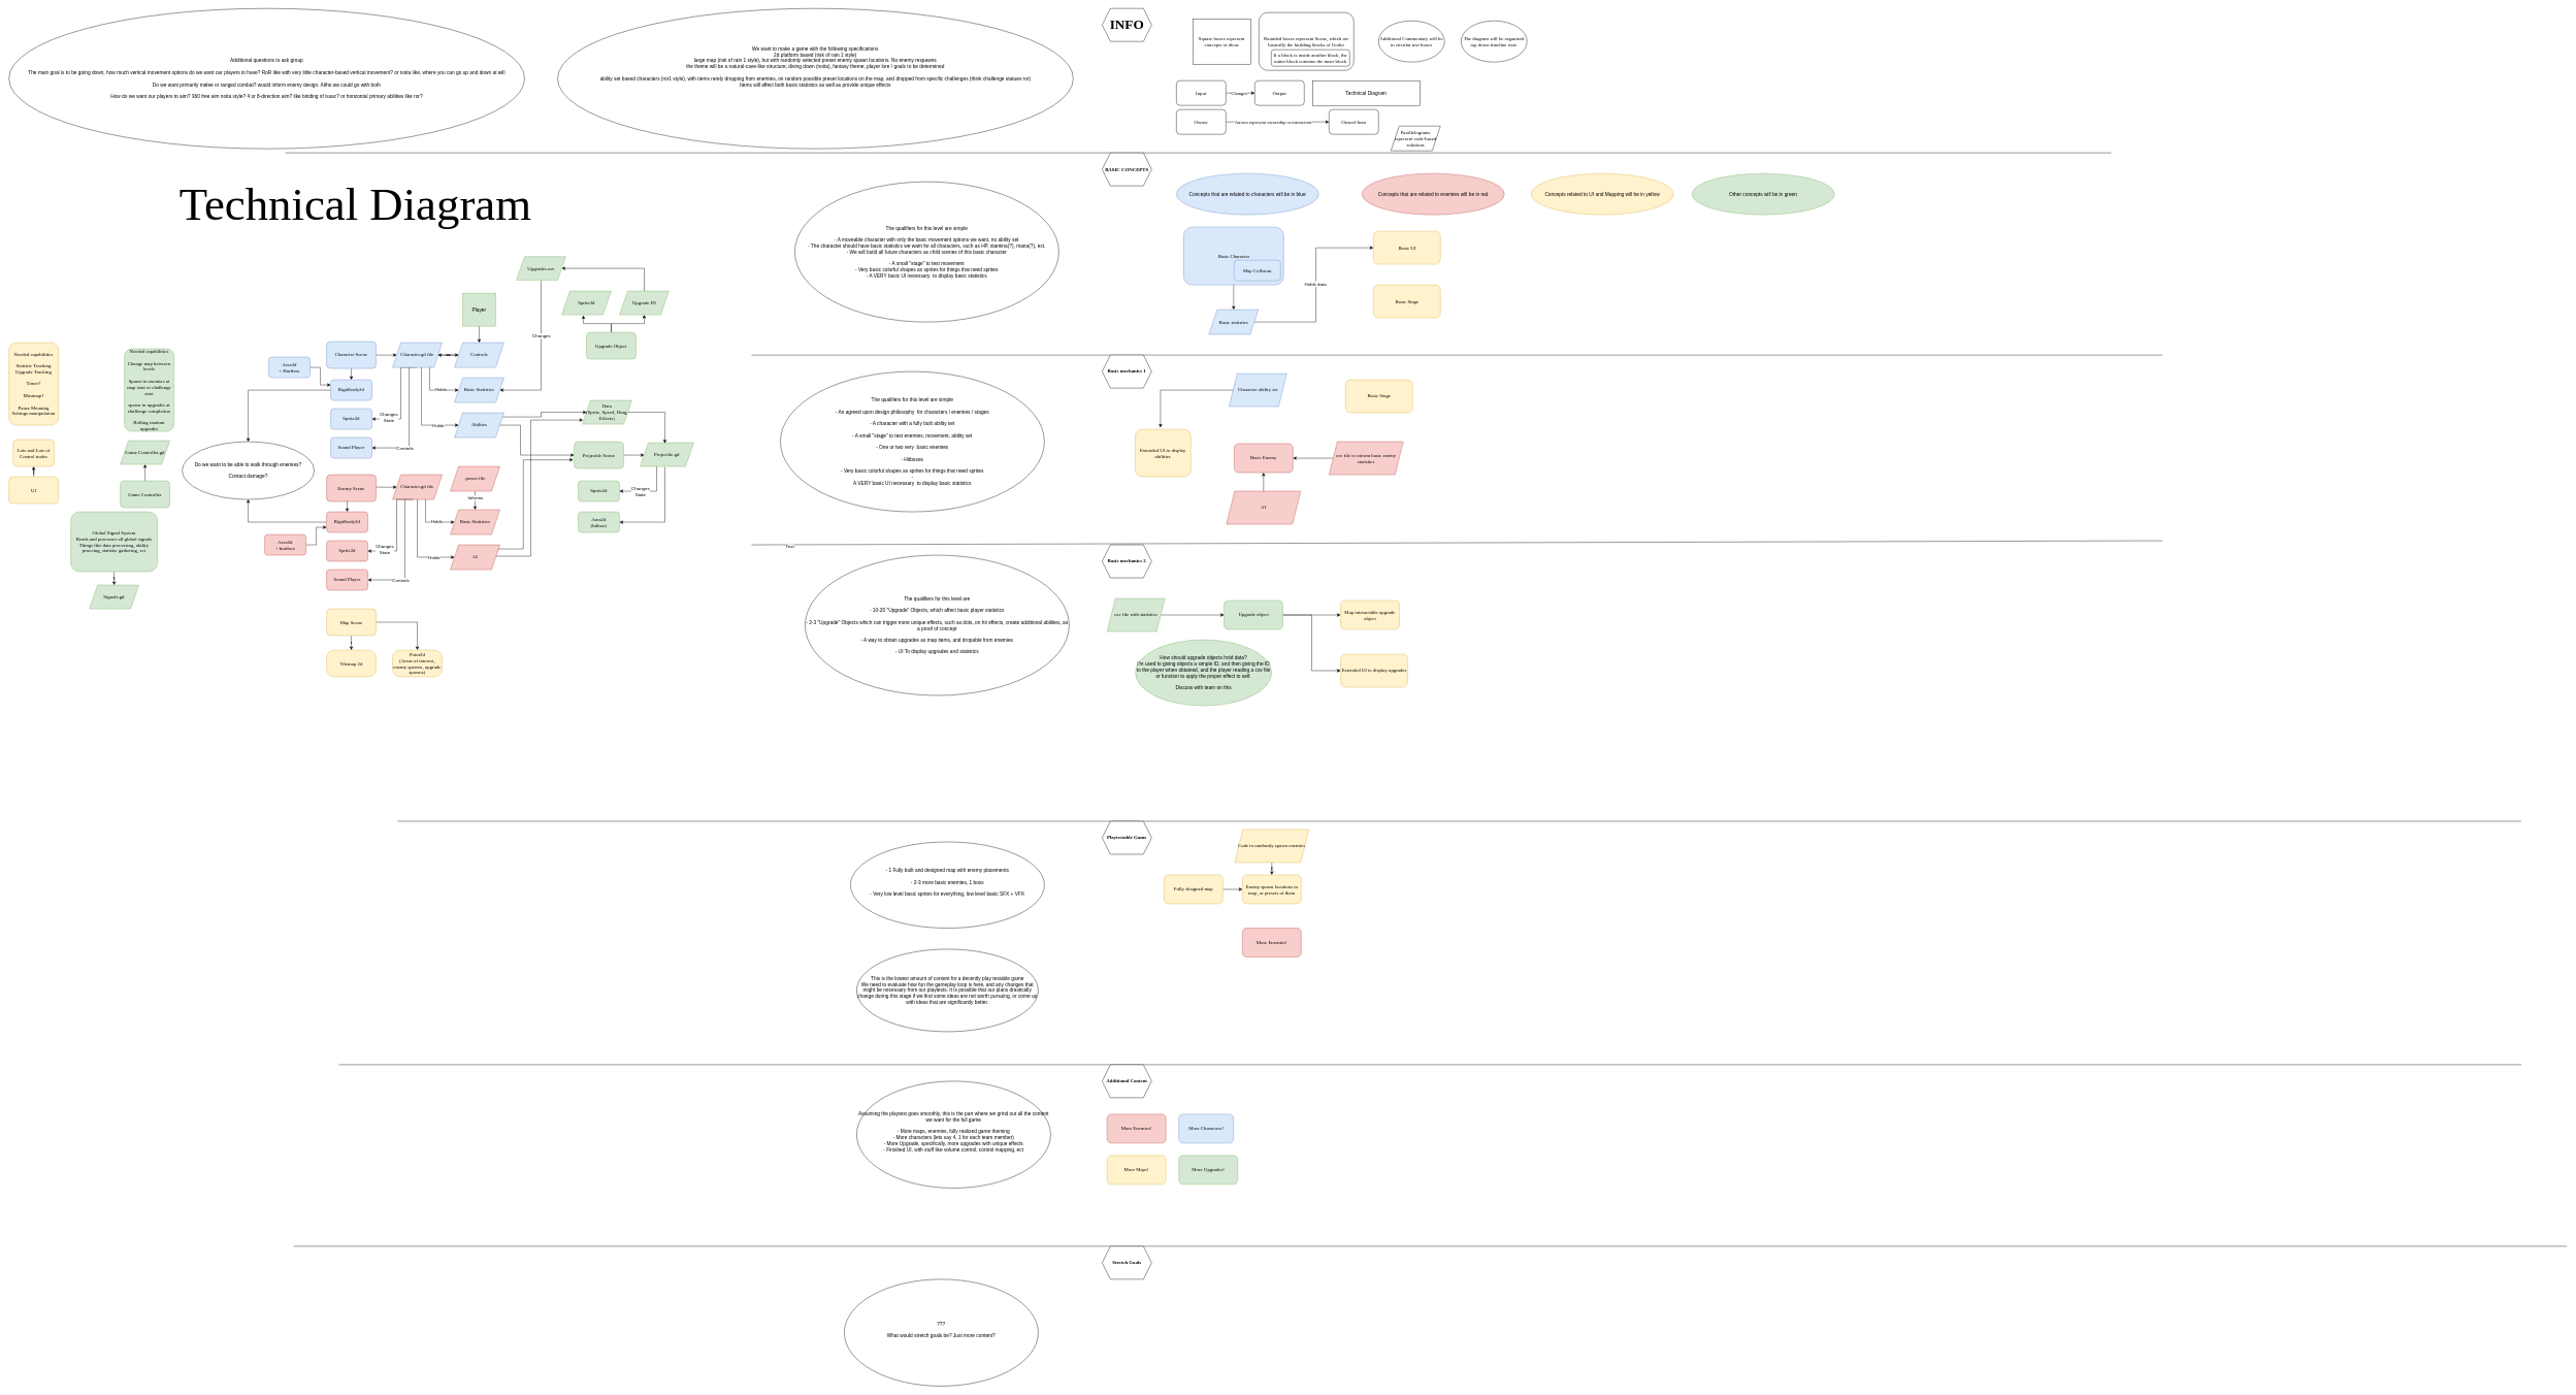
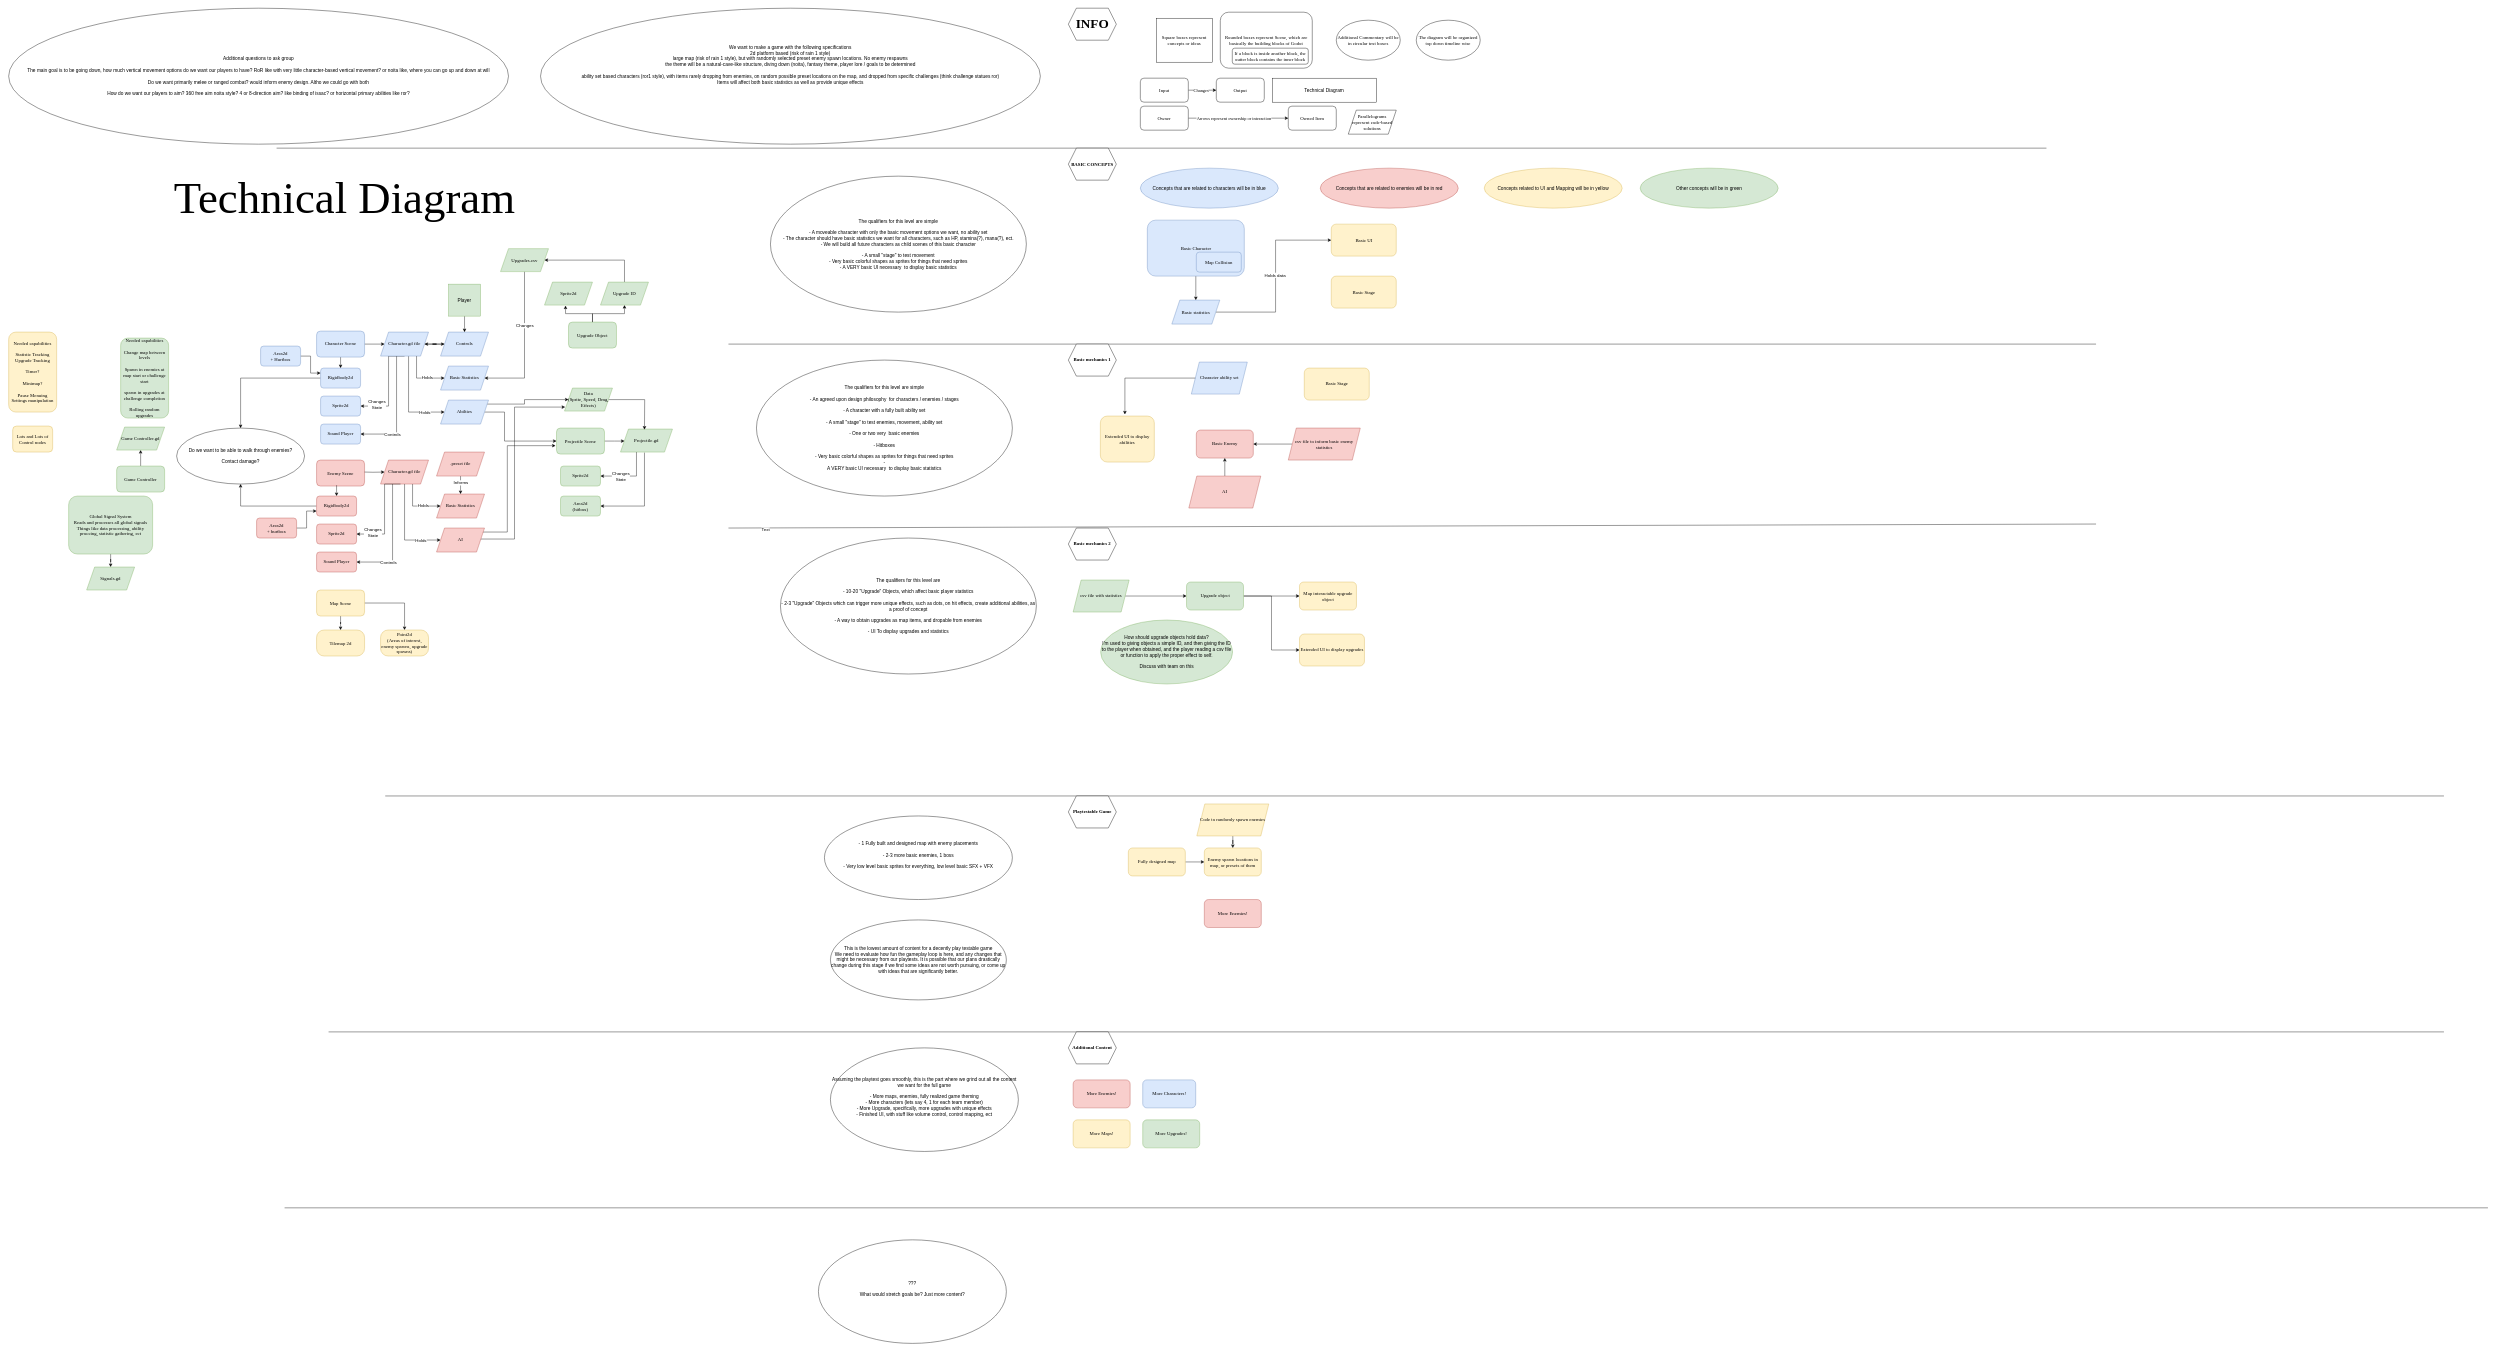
- <mxCell id="14" value="Parallelograms represent code-based solutions" style="shape=parallelogram;perimeter=parallelogramPerimeter;whiteSpace=wrap;html=1;fixedSize=1;fontFamily=Times New Roman;" vertex="1" parent="1"><mxGeometry x="3370" y="305" width="120" height="60" as="geometry" /></mxCell>
+ <mxCell id="14" value="Parallelograms represent code-based solutions" style="shape=parallelogram;perimeter=parallelogramPerimeter;whiteSpace=wrap;html=1;fixedSize=1;fontFamily=Times New Roman;" vertex="1" parent="1"><mxGeometry x="3370" y="275" width="120" height="60" as="geometry" /></mxCell>
- <mxCell id="147" style="edgeStyle=orthogonalEdgeStyle;rounded=0;orthogonalLoop=1;jettySize=auto;html=1;entryX=0.5;entryY=1;entryDx=0;entryDy=0;" edge="1" parent="1" source="148" target="163"><mxGeometry relative="1" as="geometry" /></mxCell>
- <mxCell id="148" value="UI" style="rounded=1;whiteSpace=wrap;html=1;fontFamily=Times New Roman;labelPosition=center;verticalLabelPosition=middle;align=center;verticalAlign=middle;fillColor=#fff2cc;strokeColor=#d6b656;" vertex="1" parent="1"><mxGeometry x="20" y="1155" width="120" height="65" as="geometry" /></mxCell>
- <mxCell id="28" value="&lt;font face=&quot;Times New Roman&quot;&gt;&lt;b&gt;Stretch Goals&lt;/b&gt;&lt;/font&gt;" style="shape=hexagon;perimeter=hexagonPerimeter2;whiteSpace=wrap;html=1;fixedSize=1;" vertex="1" parent="1"><mxGeometry x="2670" y="3020" width="120" height="80" as="geometry" /></mxCell>
